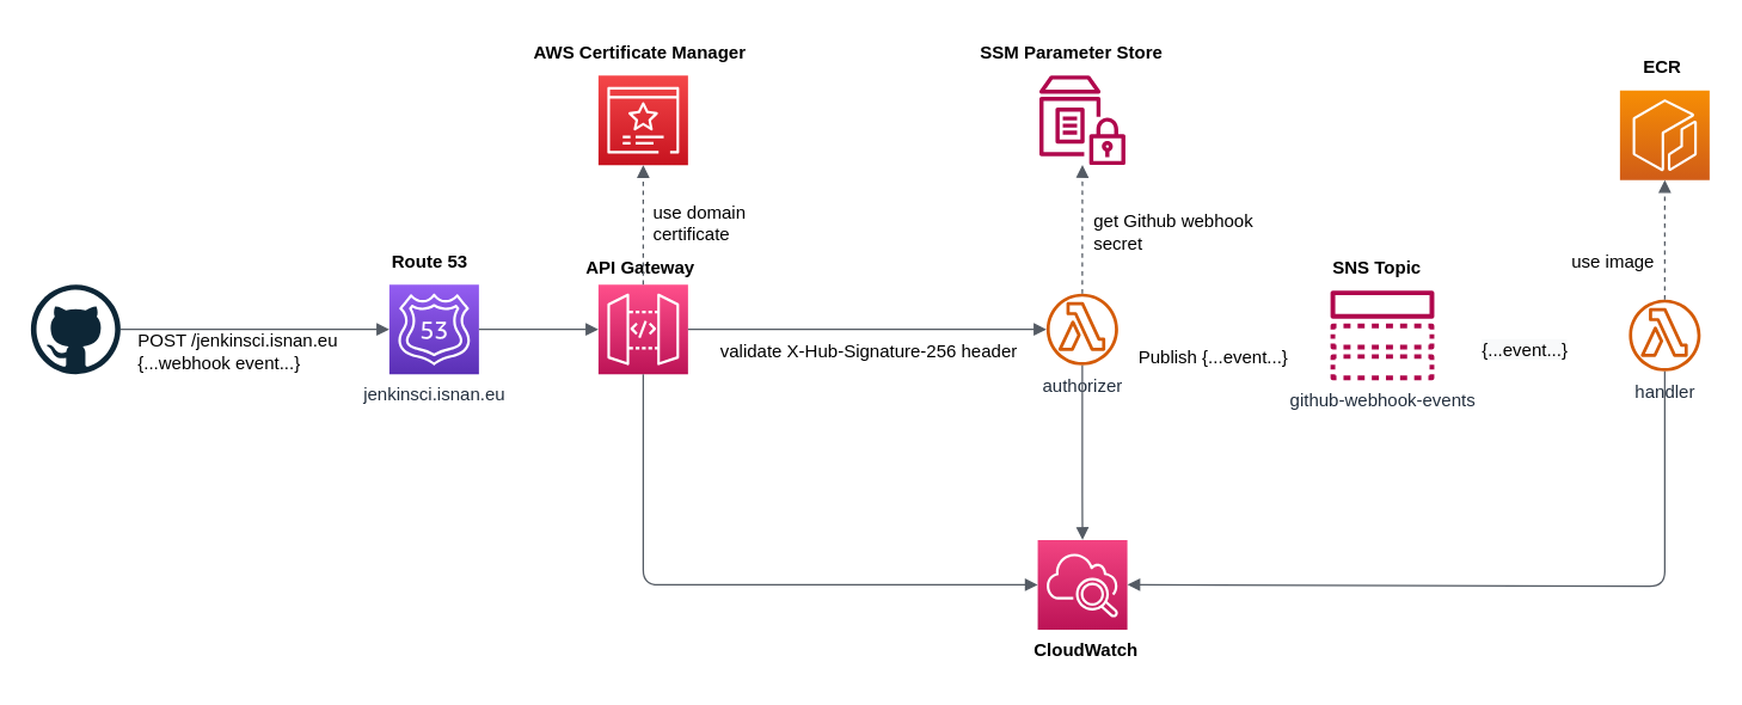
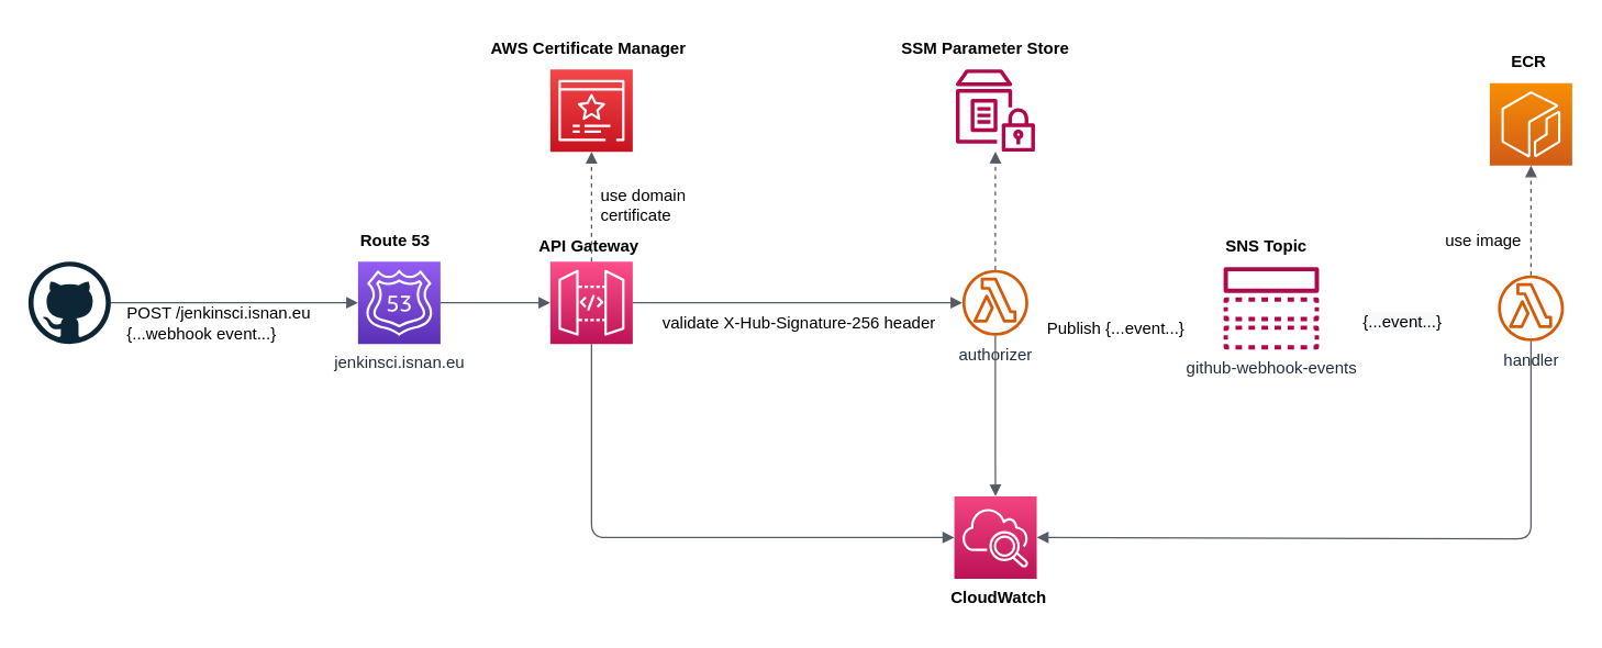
- <mxCell id="28" value="get Github webhook secret" style="text;html=1;strokeColor=none;fillColor=none;align=left;verticalAlign=middle;whiteSpace=wrap;rounded=0;" vertex="1" parent="1"><mxGeometry x="730" y="140" width="110" height="30" as="geometry" /></mxCell>
